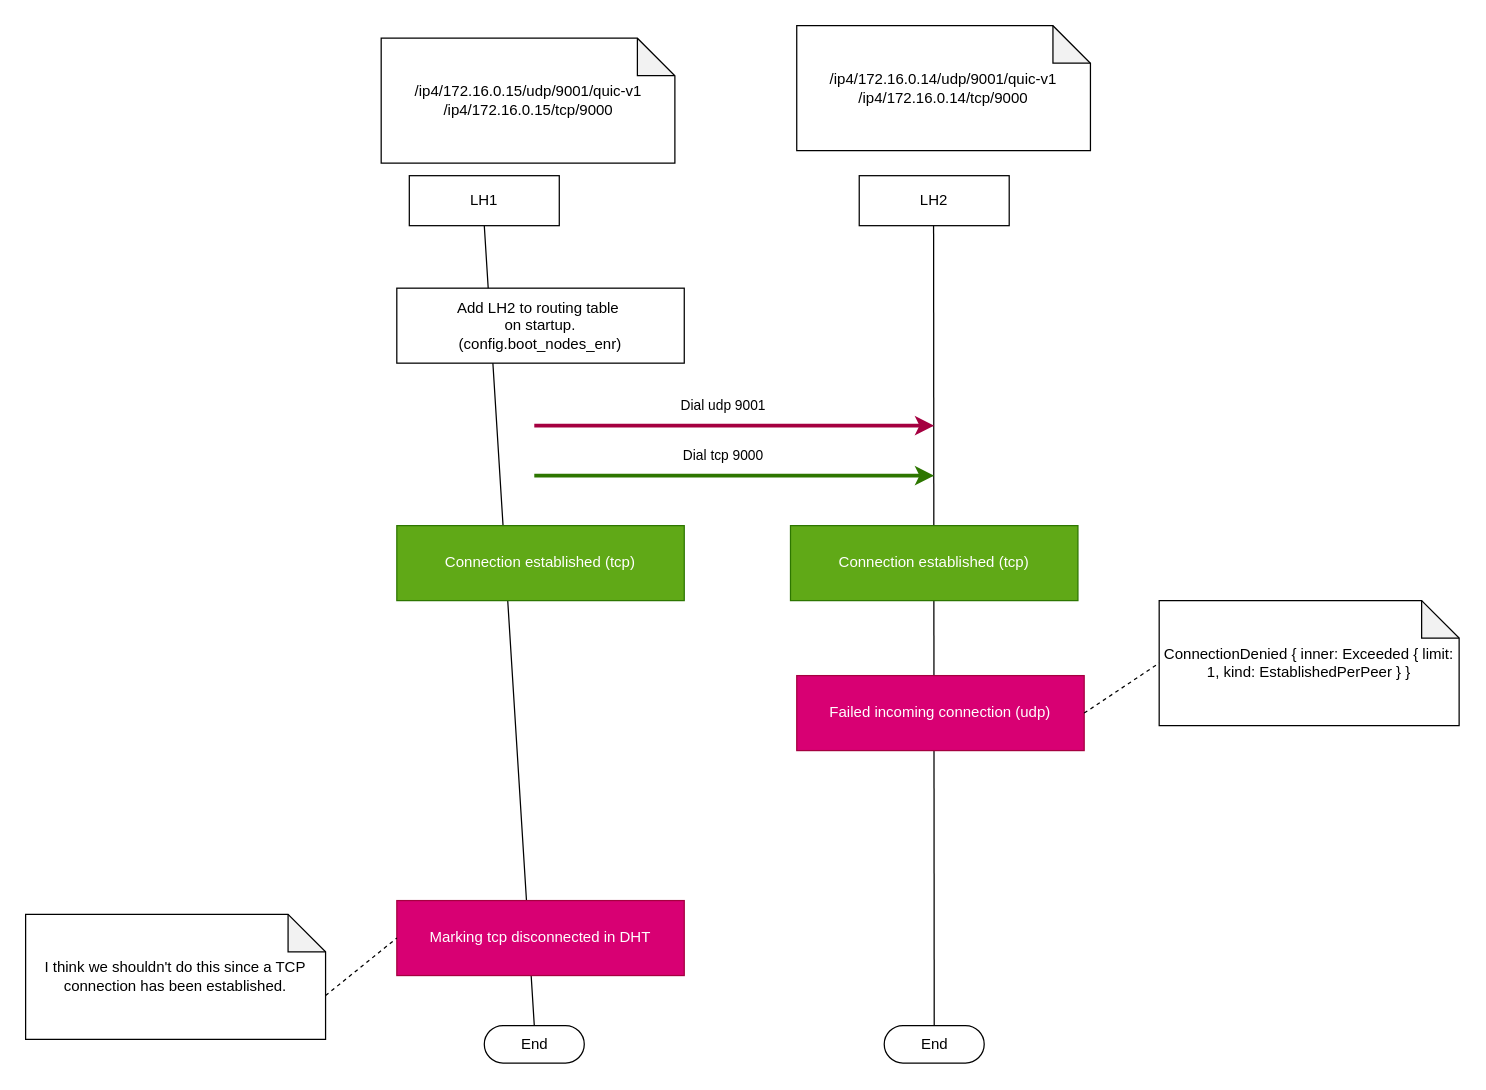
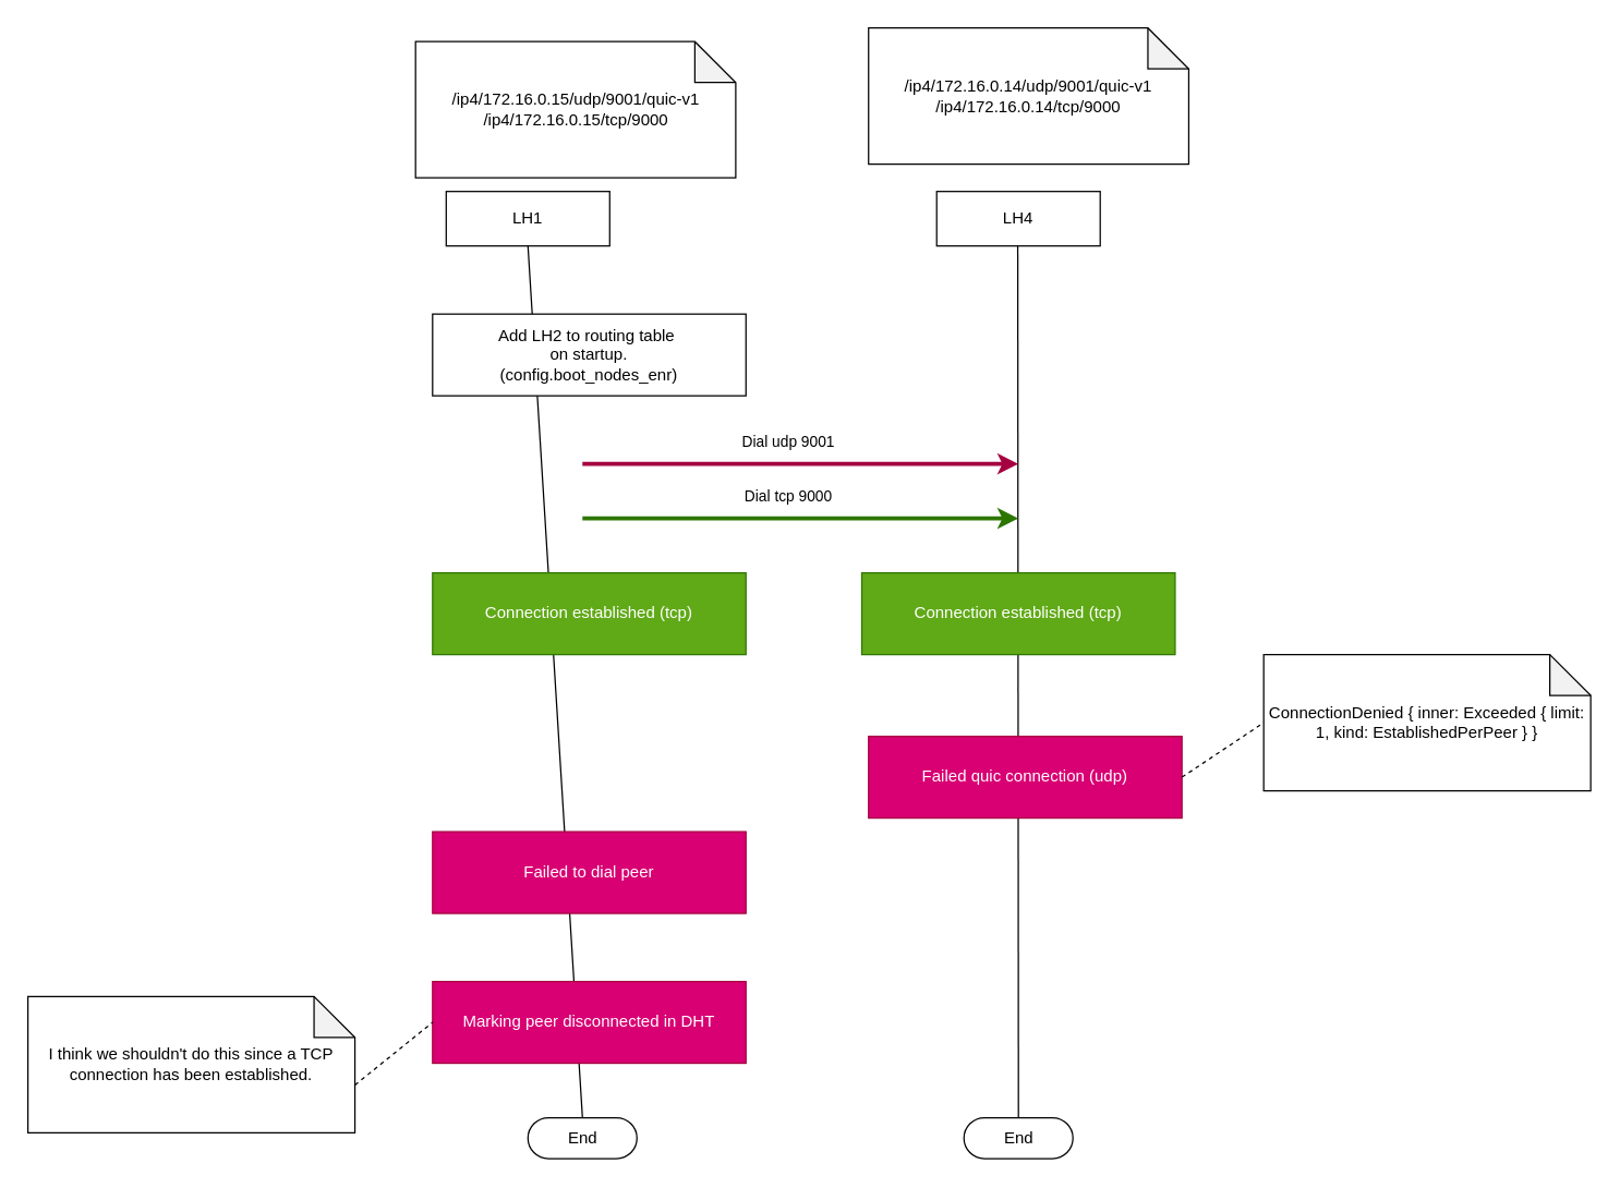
- <mxCell id="3" value="LH2" style="rounded=0;whiteSpace=wrap;html=1;fontStyle=0" parent="1" vertex="1"><mxGeometry x="687" y="140" width="120" height="40" as="geometry" /></mxCell>
+ <mxCell id="3" value="LH4" style="rounded=0;whiteSpace=wrap;html=1;fontStyle=0" parent="1" vertex="1"><mxGeometry x="687" y="140" width="120" height="40" as="geometry" /></mxCell>
- <mxCell id="17" value="Failed incoming connection (udp)" style="rounded=0;whiteSpace=wrap;html=1;fontStyle=0;fillColor=#d80073;fontColor=#ffffff;strokeColor=#A50040;" vertex="1" parent="1"><mxGeometry x="637" y="540" width="230" height="60" as="geometry" /></mxCell>
+ <mxCell id="17" value="Failed quic connection (udp)" style="rounded=0;whiteSpace=wrap;html=1;fontStyle=0;fillColor=#d80073;fontColor=#ffffff;strokeColor=#A50040;" vertex="1" parent="1"><mxGeometry x="637" y="540" width="230" height="60" as="geometry" /></mxCell>
+ <mxCell id="19" value="Failed to dial peer" style="rounded=0;whiteSpace=wrap;html=1;fontStyle=0;fillColor=#d80073;fontColor=#ffffff;strokeColor=#A50040;" vertex="1" parent="1"><mxGeometry x="317" y="610" width="230" height="60" as="geometry" /></mxCell>
- <mxCell id="21" value="Marking tcp disconnected in DHT" style="rounded=0;whiteSpace=wrap;html=1;fontStyle=0;fillColor=#d80073;fontColor=#ffffff;strokeColor=#A50040;" vertex="1" parent="1"><mxGeometry x="317" y="720" width="230" height="60" as="geometry" /></mxCell>
+ <mxCell id="21" value="Marking peer disconnected in DHT" style="rounded=0;whiteSpace=wrap;html=1;fontStyle=0;fillColor=#d80073;fontColor=#ffffff;strokeColor=#A50040;" vertex="1" parent="1"><mxGeometry x="317" y="720" width="230" height="60" as="geometry" /></mxCell>
